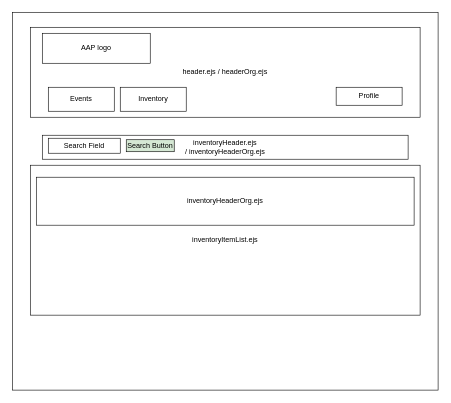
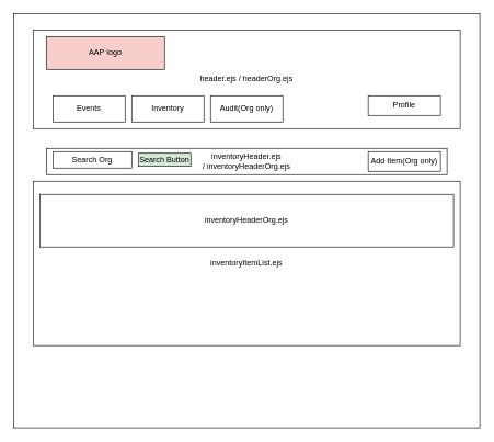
- <mxCell id="4" value="&lt;div&gt;AAP logo&lt;/div&gt;" style="rounded=0;whiteSpace=wrap;html=1;" vertex="1" parent="1"><mxGeometry x="70" y="55" width="180" height="50" as="geometry" /></mxCell>
+ <mxCell id="4" value="&lt;div&gt;AAP logo&lt;/div&gt;" style="rounded=0;whiteSpace=wrap;html=1;fillColor=#f8cecc;" vertex="1" parent="1"><mxGeometry x="70" y="55" width="180" height="50" as="geometry" /></mxCell>
+ <mxCell id="7" value="Audit(Org only)" style="rounded=0;whiteSpace=wrap;html=1;" vertex="1" parent="1"><mxGeometry x="320" y="145" width="110" height="40" as="geometry" /></mxCell>
- <mxCell id="10" value="Search Field" style="rounded=0;whiteSpace=wrap;html=1;" vertex="1" parent="1"><mxGeometry x="80" y="230" width="120" height="25" as="geometry" /></mxCell>
+ <mxCell id="10" value="Search Org" style="rounded=0;whiteSpace=wrap;html=1;" vertex="1" parent="1"><mxGeometry x="80" y="230" width="120" height="25" as="geometry" /></mxCell>
+ <mxCell id="12" value="Add Item(Org only)" style="rounded=0;whiteSpace=wrap;html=1;" vertex="1" parent="1"><mxGeometry x="560" y="230" width="110" height="30" as="geometry" /></mxCell>
